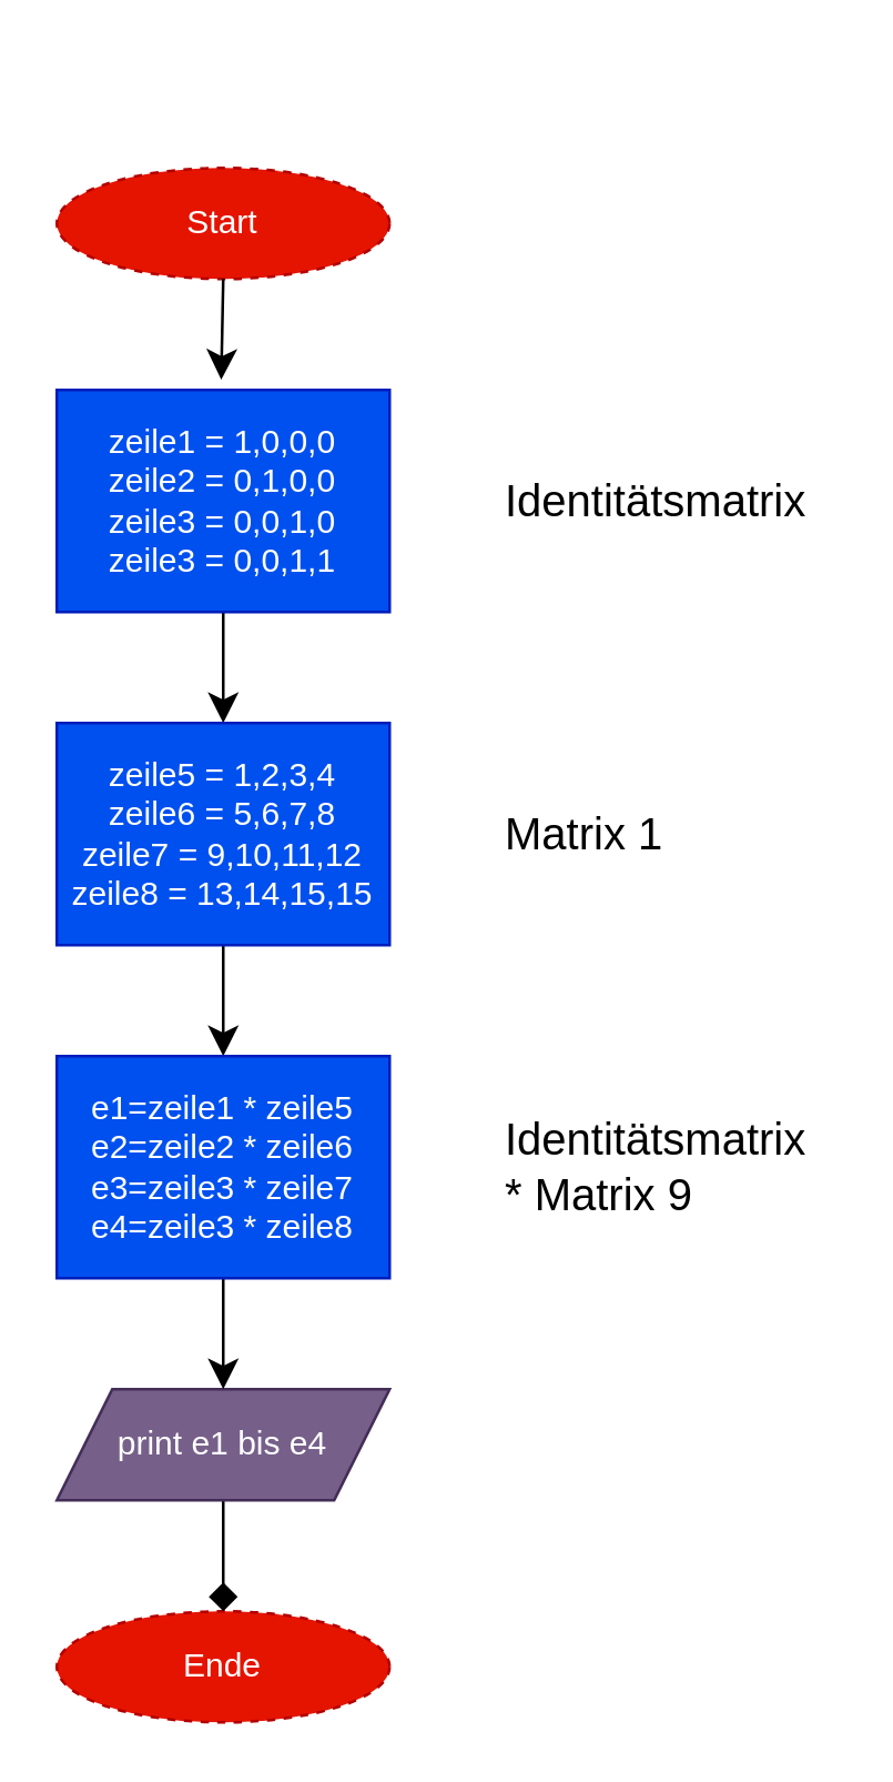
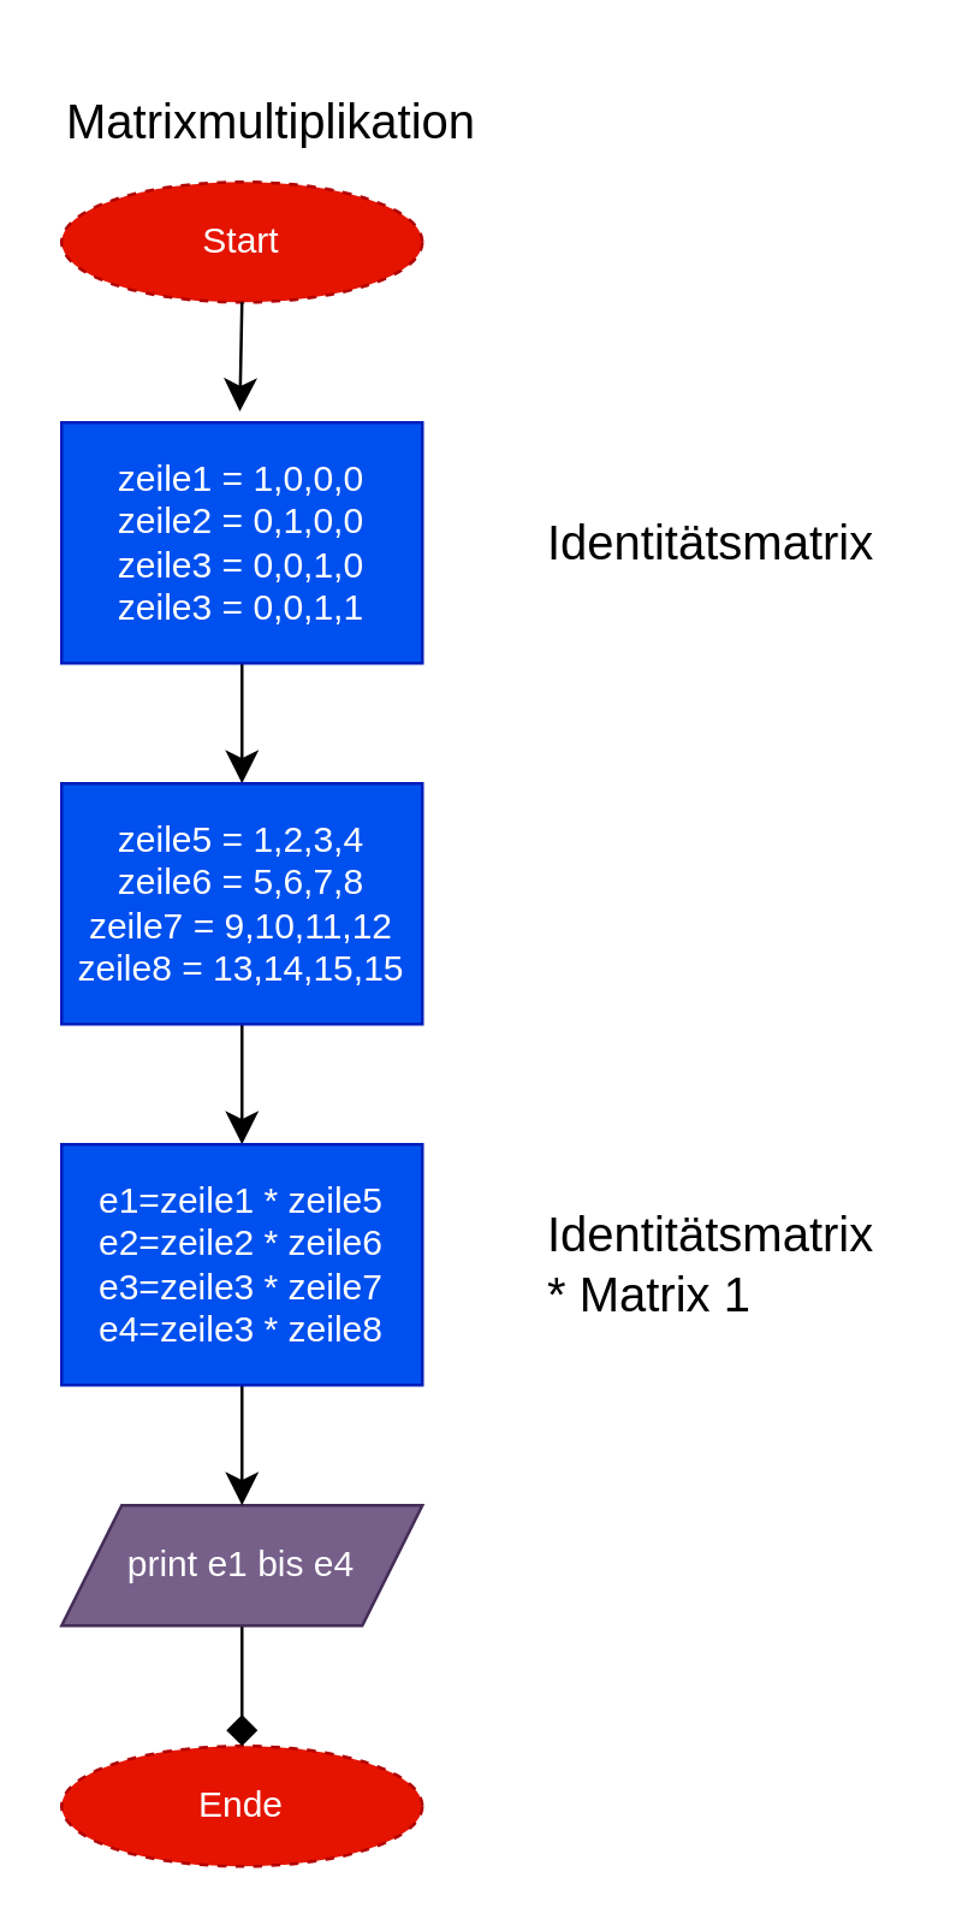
+ <mxCell id="3" value="Matrixmultiplikation" style="text;strokeColor=none;fillColor=none;html=1;align=left;verticalAlign=middle;whiteSpace=wrap;rounded=0;fontSize=16;" parent="1" vertex="1"><mxGeometry x="20" y="20" width="270" height="40" as="geometry" /></mxCell>
- <mxCell id="13" value="Matrix 1" style="text;strokeColor=none;fillColor=none;html=1;align=left;verticalAlign=middle;whiteSpace=wrap;rounded=0;fontSize=16;" vertex="1" parent="1"><mxGeometry x="180" y="280" width="120" height="40" as="geometry" /></mxCell>
- <mxCell id="16" value="Identitätsmatrix * Matrix 9" style="text;strokeColor=none;fillColor=none;html=1;align=left;verticalAlign=middle;whiteSpace=wrap;rounded=0;fontSize=16;" vertex="1" parent="1"><mxGeometry x="180" y="400" width="120" height="40" as="geometry" /></mxCell>
+ <mxCell id="16" value="Identitätsmatrix * Matrix 1" style="text;strokeColor=none;fillColor=none;html=1;align=left;verticalAlign=middle;whiteSpace=wrap;rounded=0;fontSize=16;" vertex="1" parent="1"><mxGeometry x="180" y="400" width="120" height="40" as="geometry" /></mxCell>
